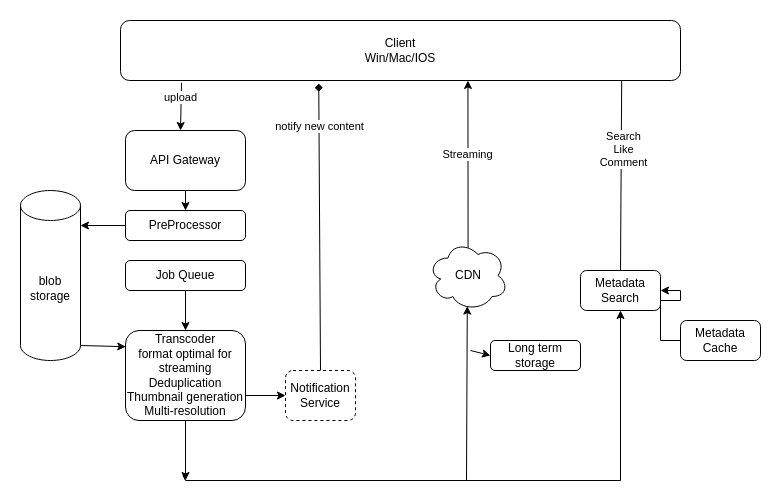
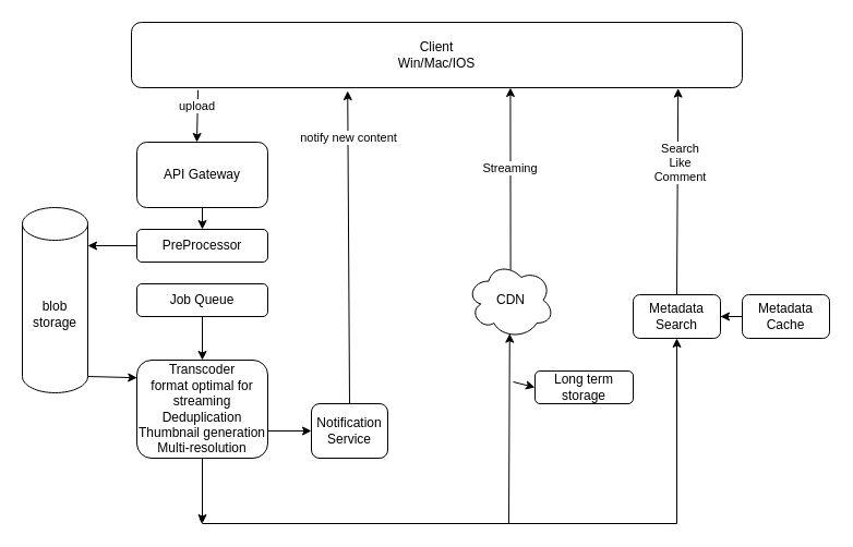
- <mxCell id="28" value="" style="endArrow=none;html=1;rounded=0;exitX=0.5;exitY=0;exitDx=0;exitDy=0;entryX=0.895;entryY=1.01;entryDx=0;entryDy=0;entryPerimeter=0;" edge="1" parent="1" source="26" target="2"><mxGeometry width="50" height="50" relative="1" as="geometry"><mxPoint x="700" y="210" as="sourcePoint" /><mxPoint x="750" y="160" as="targetPoint" /></mxGeometry></mxCell>
+ <mxCell id="28" value="" style="endArrow=classic;html=1;rounded=0;exitX=0.5;exitY=0;exitDx=0;exitDy=0;entryX=0.895;entryY=1.01;entryDx=0;entryDy=0;entryPerimeter=0;" edge="1" parent="1" source="26" target="2"><mxGeometry width="50" height="50" relative="1" as="geometry"><mxPoint x="700" y="210" as="sourcePoint" /><mxPoint x="750" y="160" as="targetPoint" /></mxGeometry></mxCell>
- <mxCell id="13" value="" style="endArrow=diamond;html=1;rounded=0;entryX=0.354;entryY=1.05;entryDx=0;entryDy=0;exitX=0.5;exitY=0;exitDx=0;exitDy=0;entryPerimeter=0;" edge="1" parent="1" source="10" target="2"><mxGeometry width="50" height="50" relative="1" as="geometry"><mxPoint x="310" y="260" as="sourcePoint" /><mxPoint x="360" y="210" as="targetPoint" /></mxGeometry></mxCell>
+ <mxCell id="13" value="" style="endArrow=classic;html=1;rounded=0;entryX=0.354;entryY=1.05;entryDx=0;entryDy=0;exitX=0.5;exitY=0;exitDx=0;exitDy=0;entryPerimeter=0;" edge="1" parent="1" source="10" target="2"><mxGeometry width="50" height="50" relative="1" as="geometry"><mxPoint x="310" y="260" as="sourcePoint" /><mxPoint x="360" y="210" as="targetPoint" /></mxGeometry></mxCell>
- <mxCell id="18" value="Metadata Cache" style="rounded=1;whiteSpace=wrap;html=1;" vertex="1" parent="1"><mxGeometry x="680" y="320" width="80" height="40" as="geometry" /></mxCell>
+ <mxCell id="18" value="Metadata Cache" style="rounded=1;whiteSpace=wrap;html=1;" vertex="1" parent="1"><mxGeometry x="680" y="270" width="80" height="40" as="geometry" /></mxCell>
- <mxCell id="10" value="Notification Service" style="rounded=1;whiteSpace=wrap;html=1;dashed=1;" vertex="1" parent="1"><mxGeometry x="285" y="370" width="70" height="50" as="geometry" /></mxCell>
+ <mxCell id="10" value="Notification Service" style="rounded=1;whiteSpace=wrap;html=1;" vertex="1" parent="1"><mxGeometry x="285" y="370" width="70" height="50" as="geometry" /></mxCell>
